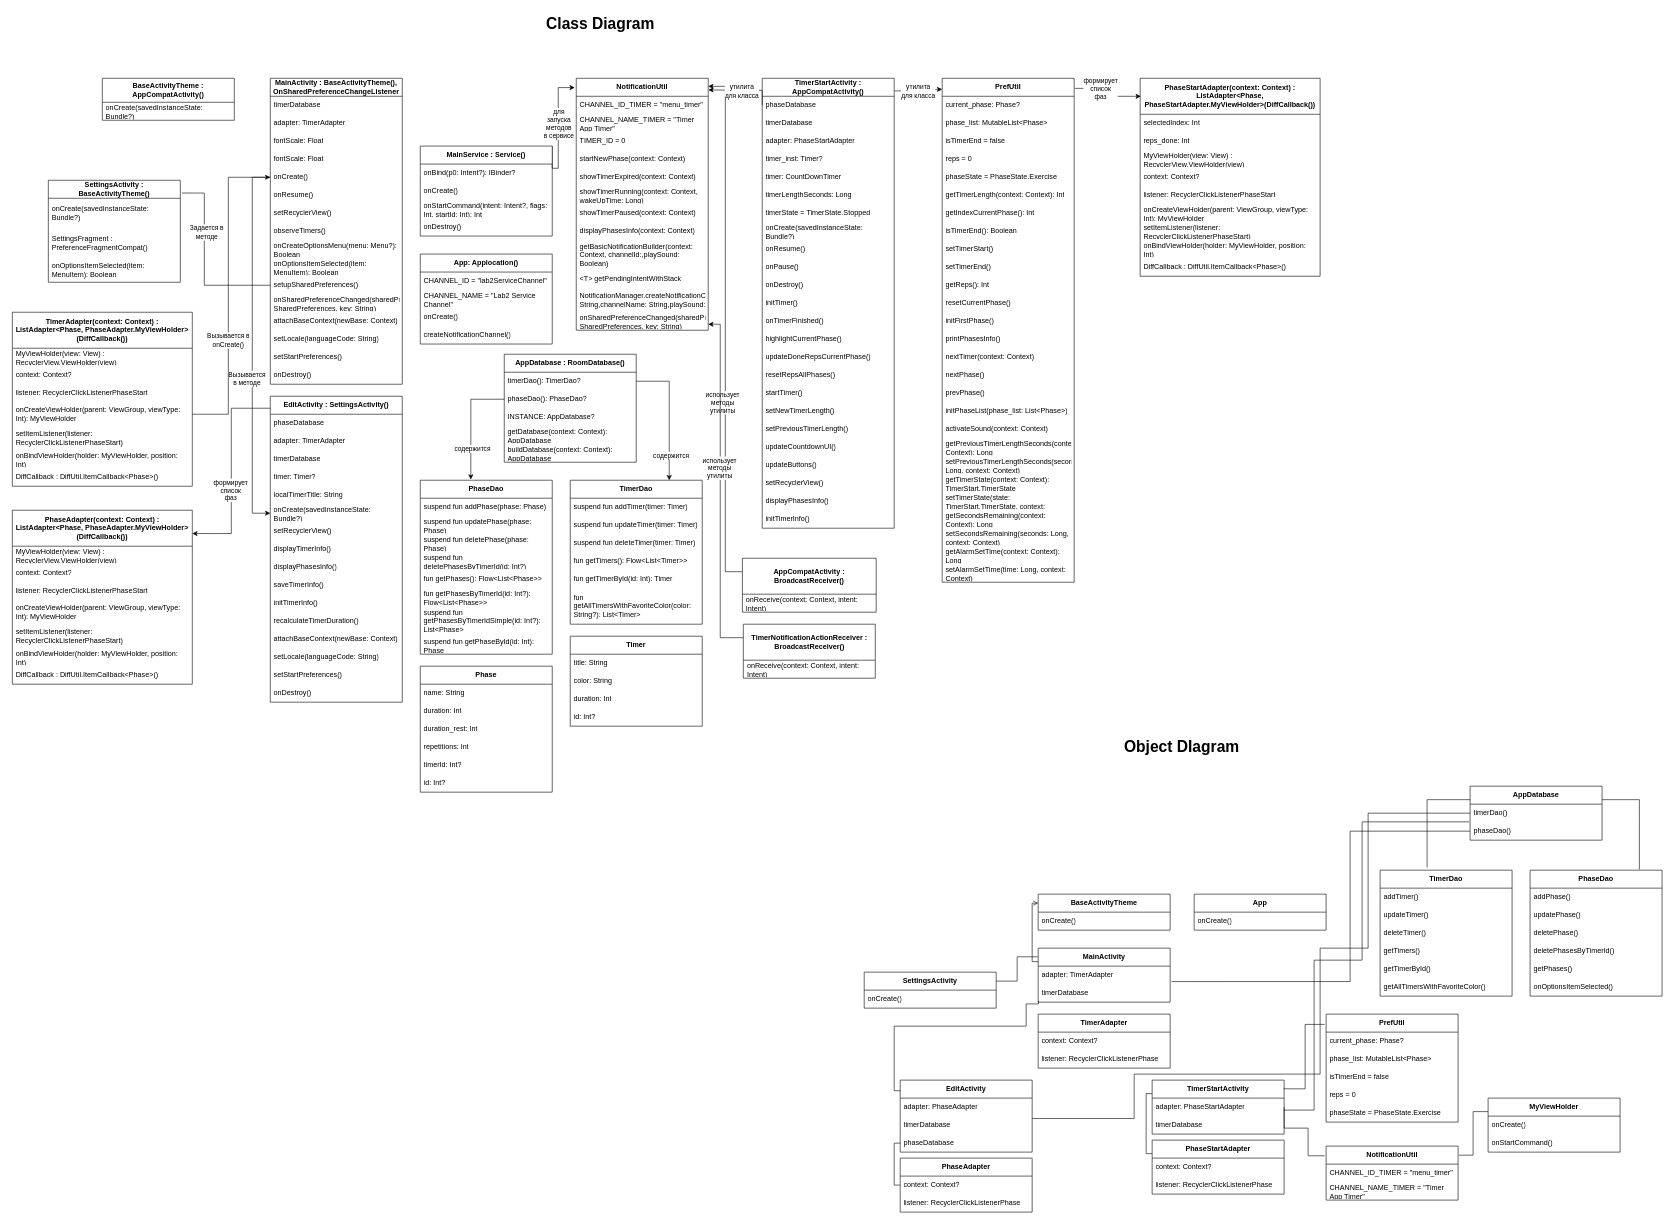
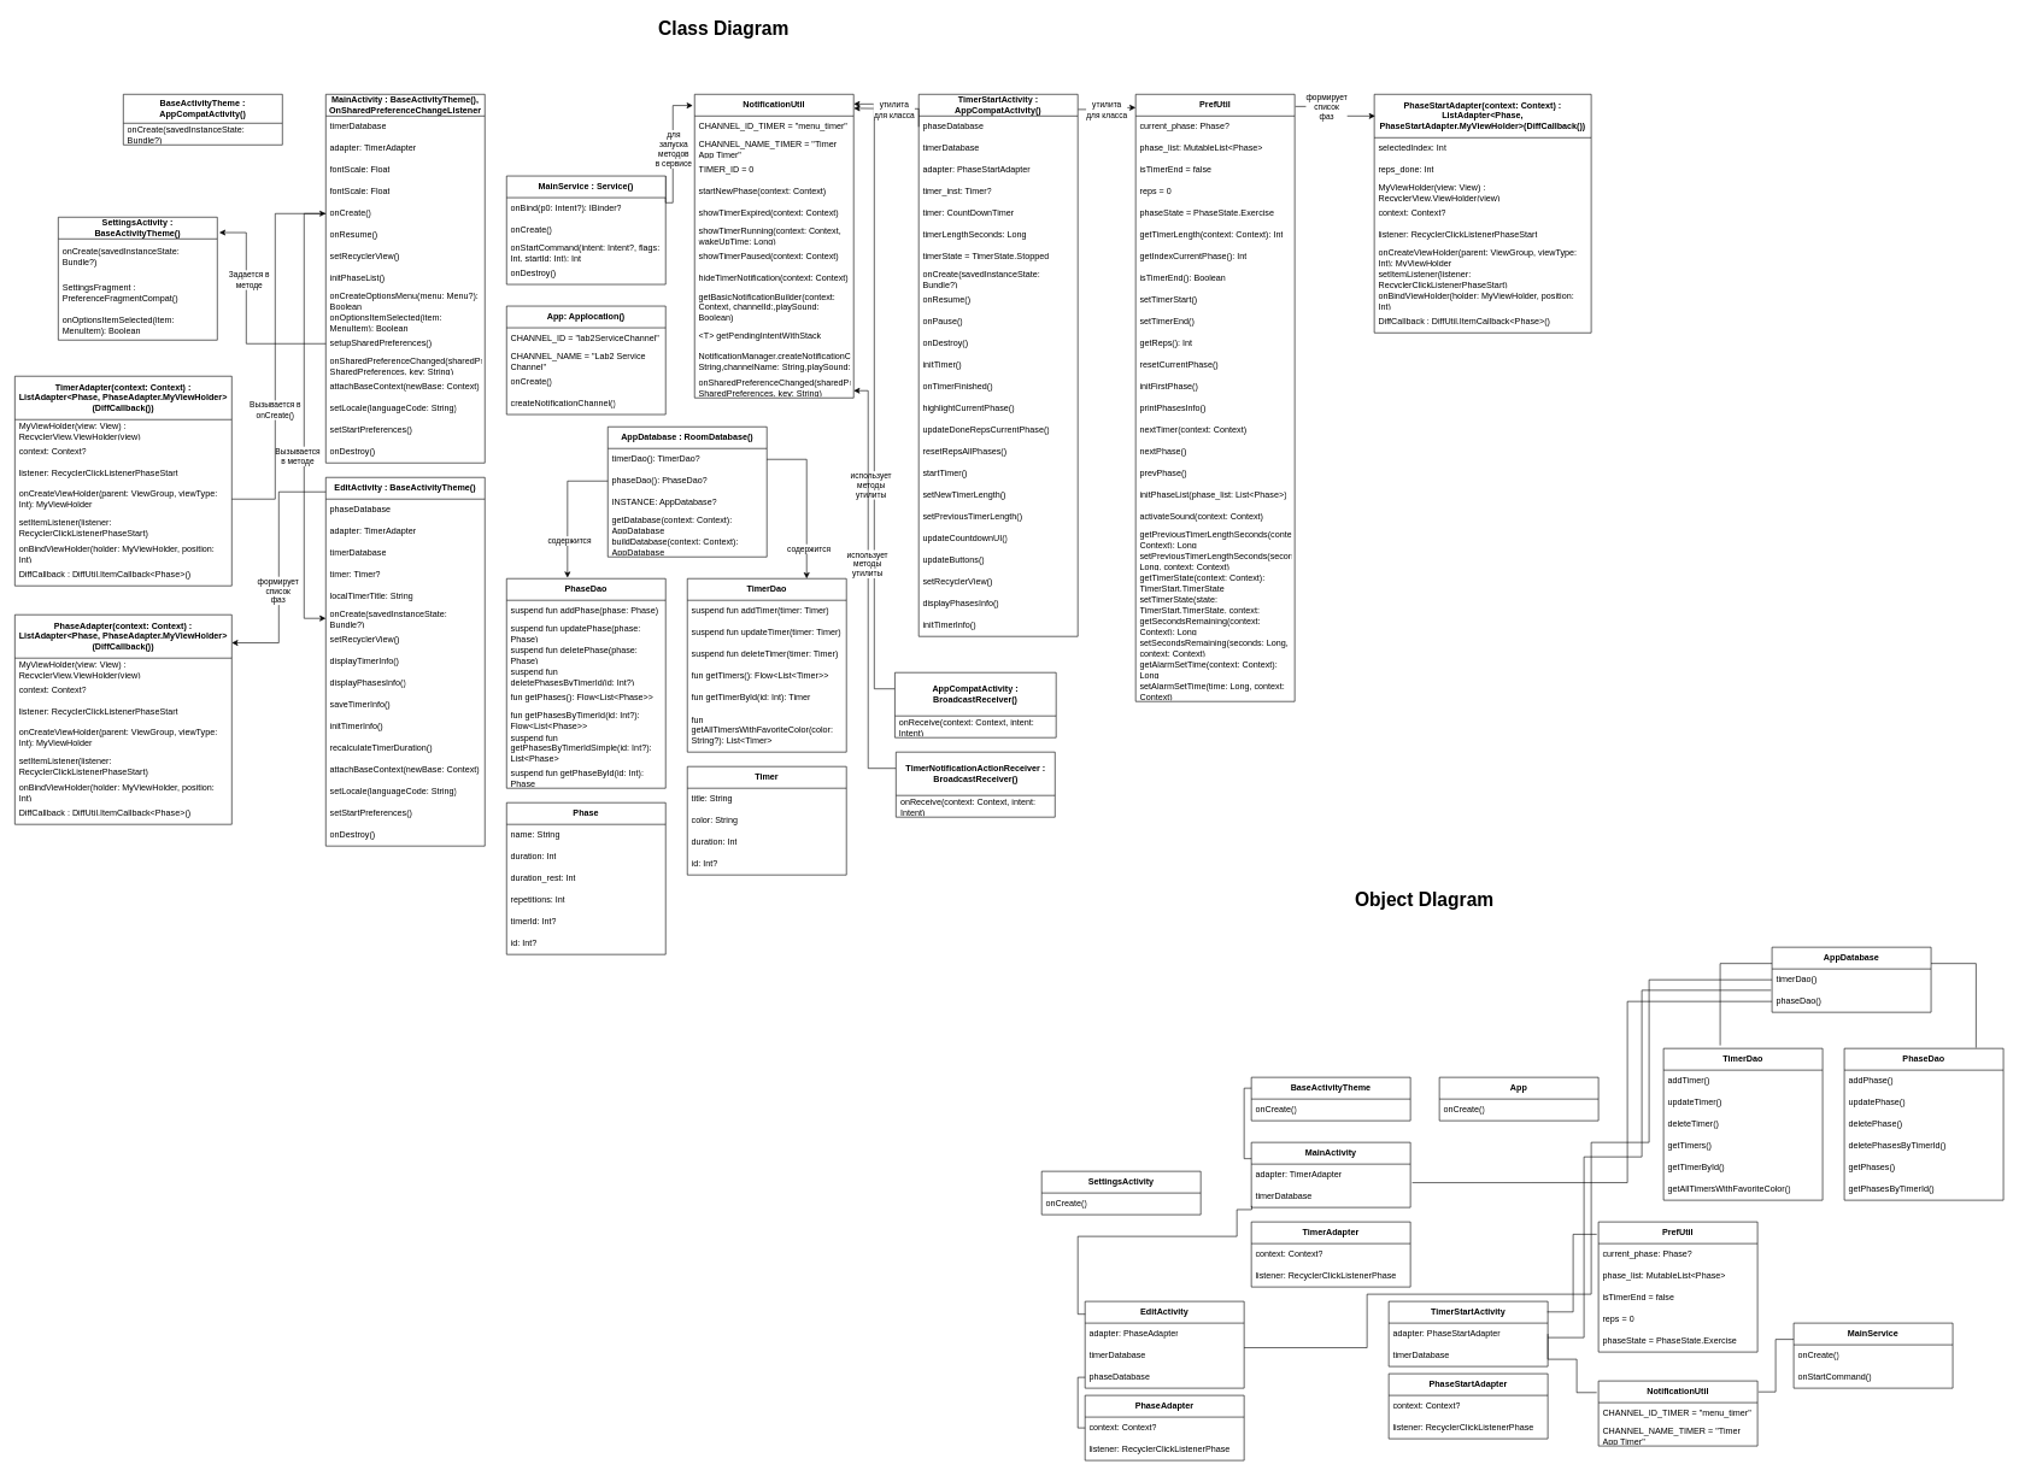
- <mxCell id="188" style="edgeStyle=orthogonalEdgeStyle;rounded=0;orthogonalLoop=1;jettySize=auto;html=1;exitX=0;exitY=0.5;exitDx=0;exitDy=0;entryX=1.012;entryY=0.125;entryDx=0;entryDy=0;entryPerimeter=0;endArrow=none;" edge="1" parent="1" source="13" target="129"><mxGeometry relative="1" as="geometry"><Array as="points"><mxPoint x="340" y="475" /><mxPoint x="340" y="321" /></Array></mxGeometry></mxCell>
+ <mxCell id="188" style="edgeStyle=orthogonalEdgeStyle;rounded=0;orthogonalLoop=1;jettySize=auto;html=1;exitX=0;exitY=0.5;exitDx=0;exitDy=0;entryX=1.012;entryY=0.125;entryDx=0;entryDy=0;entryPerimeter=0;" edge="1" parent="1" source="13" target="129"><mxGeometry relative="1" as="geometry"><Array as="points"><mxPoint x="340" y="475" /><mxPoint x="340" y="321" /></Array></mxGeometry></mxCell>
- <mxCell id="10" value="observeTimers()" style="text;strokeColor=none;fillColor=none;align=left;verticalAlign=middle;spacingLeft=4;spacingRight=4;overflow=hidden;points=[[0,0.5],[1,0.5]];portConstraint=eastwest;rotatable=0;whiteSpace=wrap;html=1;" vertex="1" parent="2"><mxGeometry y="240" width="220" height="30" as="geometry" /></mxCell>
+ <mxCell id="10" value="initPhaseList()" style="text;strokeColor=none;fillColor=none;align=left;verticalAlign=middle;spacingLeft=4;spacingRight=4;overflow=hidden;points=[[0,0.5],[1,0.5]];portConstraint=eastwest;rotatable=0;whiteSpace=wrap;html=1;" vertex="1" parent="2"><mxGeometry y="240" width="220" height="30" as="geometry" /></mxCell>
- <mxCell id="34" value="displayPhasesInfo(context: Context)" style="text;strokeColor=none;fillColor=none;align=left;verticalAlign=middle;spacingLeft=4;spacingRight=4;overflow=hidden;points=[[0,0.5],[1,0.5]];portConstraint=eastwest;rotatable=0;whiteSpace=wrap;html=1;" vertex="1" parent="26"><mxGeometry y="240" width="220" height="30" as="geometry" /></mxCell>
+ <mxCell id="34" value="hideTimerNotification(context: Context)" style="text;strokeColor=none;fillColor=none;align=left;verticalAlign=middle;spacingLeft=4;spacingRight=4;overflow=hidden;points=[[0,0.5],[1,0.5]];portConstraint=eastwest;rotatable=0;whiteSpace=wrap;html=1;" vertex="1" parent="26"><mxGeometry y="240" width="220" height="30" as="geometry" /></mxCell>
- <mxCell id="85" value="&lt;b&gt;EditActivity : SettingsActivity()&lt;/b&gt;" style="swimlane;fontStyle=0;childLayout=stackLayout;horizontal=1;startSize=30;horizontalStack=0;resizeParent=1;resizeParentMax=0;resizeLast=0;collapsible=1;marginBottom=0;whiteSpace=wrap;html=1;" vertex="1" parent="1"><mxGeometry x="450" y="660" width="220" height="510" as="geometry" /></mxCell>
+ <mxCell id="85" value="&lt;b&gt;EditActivity : BaseActivityTheme()&lt;/b&gt;" style="swimlane;fontStyle=0;childLayout=stackLayout;horizontal=1;startSize=30;horizontalStack=0;resizeParent=1;resizeParentMax=0;resizeLast=0;collapsible=1;marginBottom=0;whiteSpace=wrap;html=1;" vertex="1" parent="1"><mxGeometry x="450" y="660" width="220" height="510" as="geometry" /></mxCell>
- <mxCell id="260" value="" style="endArrow=open;html=1;rounded=0;edgeStyle=orthogonalEdgeStyle;entryX=0;entryY=0.25;entryDx=0;entryDy=0;exitX=0;exitY=0.25;exitDx=0;exitDy=0;" edge="1" parent="1" source="206" target="237"><mxGeometry width="50" height="50" relative="1" as="geometry"><mxPoint x="1625" y="1480" as="sourcePoint" /><mxPoint x="1675" y="1430" as="targetPoint" /></mxGeometry></mxCell>
+ <mxCell id="260" value="" style="endArrow=none;html=1;rounded=0;edgeStyle=orthogonalEdgeStyle;entryX=0;entryY=0.25;entryDx=0;entryDy=0;exitX=0;exitY=0.25;exitDx=0;exitDy=0;" edge="1" parent="1" source="206" target="237"><mxGeometry width="50" height="50" relative="1" as="geometry"><mxPoint x="1625" y="1480" as="sourcePoint" /><mxPoint x="1675" y="1430" as="targetPoint" /></mxGeometry></mxCell>
- <mxCell id="261" value="" style="endArrow=none;html=1;rounded=0;edgeStyle=orthogonalEdgeStyle;entryX=-0.004;entryY=0.16;entryDx=0;entryDy=0;entryPerimeter=0;exitX=1;exitY=0.25;exitDx=0;exitDy=0;" edge="1" parent="1" source="258" target="206"><mxGeometry width="50" height="50" relative="1" as="geometry"><mxPoint x="1660" y="1660" as="sourcePoint" /><mxPoint x="1710" y="1610" as="targetPoint" /></mxGeometry></mxCell>
- <mxCell id="254" value="onOptionsItemSelected()" style="text;strokeColor=none;fillColor=none;align=left;verticalAlign=middle;spacingLeft=4;spacingRight=4;overflow=hidden;points=[[0,0.5],[1,0.5]];portConstraint=eastwest;rotatable=0;whiteSpace=wrap;html=1;" vertex="1" parent="248"><mxGeometry y="180" width="220" height="30" as="geometry" /></mxCell>
+ <mxCell id="254" value="getPhasesByTimerId()" style="text;strokeColor=none;fillColor=none;align=left;verticalAlign=middle;spacingLeft=4;spacingRight=4;overflow=hidden;points=[[0,0.5],[1,0.5]];portConstraint=eastwest;rotatable=0;whiteSpace=wrap;html=1;" vertex="1" parent="248"><mxGeometry y="180" width="220" height="30" as="geometry" /></mxCell>
- <mxCell id="234" value="&lt;b&gt;MyViewHolder&lt;/b&gt;" style="swimlane;fontStyle=0;childLayout=stackLayout;horizontal=1;startSize=30;horizontalStack=0;resizeParent=1;resizeParentMax=0;resizeLast=0;collapsible=1;marginBottom=0;whiteSpace=wrap;html=1;" vertex="1" parent="1"><mxGeometry x="2480" y="1830" width="220" height="90" as="geometry" /></mxCell>
+ <mxCell id="234" value="&lt;b&gt;MainService&lt;/b&gt;" style="swimlane;fontStyle=0;childLayout=stackLayout;horizontal=1;startSize=30;horizontalStack=0;resizeParent=1;resizeParentMax=0;resizeLast=0;collapsible=1;marginBottom=0;whiteSpace=wrap;html=1;" vertex="1" parent="1"><mxGeometry x="2480" y="1830" width="220" height="90" as="geometry" /></mxCell>
- <mxCell id="268" value="" style="endArrow=none;html=1;rounded=0;edgeStyle=orthogonalEdgeStyle;entryX=0;entryY=0.25;entryDx=0;entryDy=0;exitX=0;exitY=0.25;exitDx=0;exitDy=0;" edge="1" parent="1" source="228" target="213"><mxGeometry width="50" height="50" relative="1" as="geometry"><mxPoint x="1900" y="1930" as="sourcePoint" /><mxPoint x="1900" y="1860" as="targetPoint" /></mxGeometry></mxCell>
